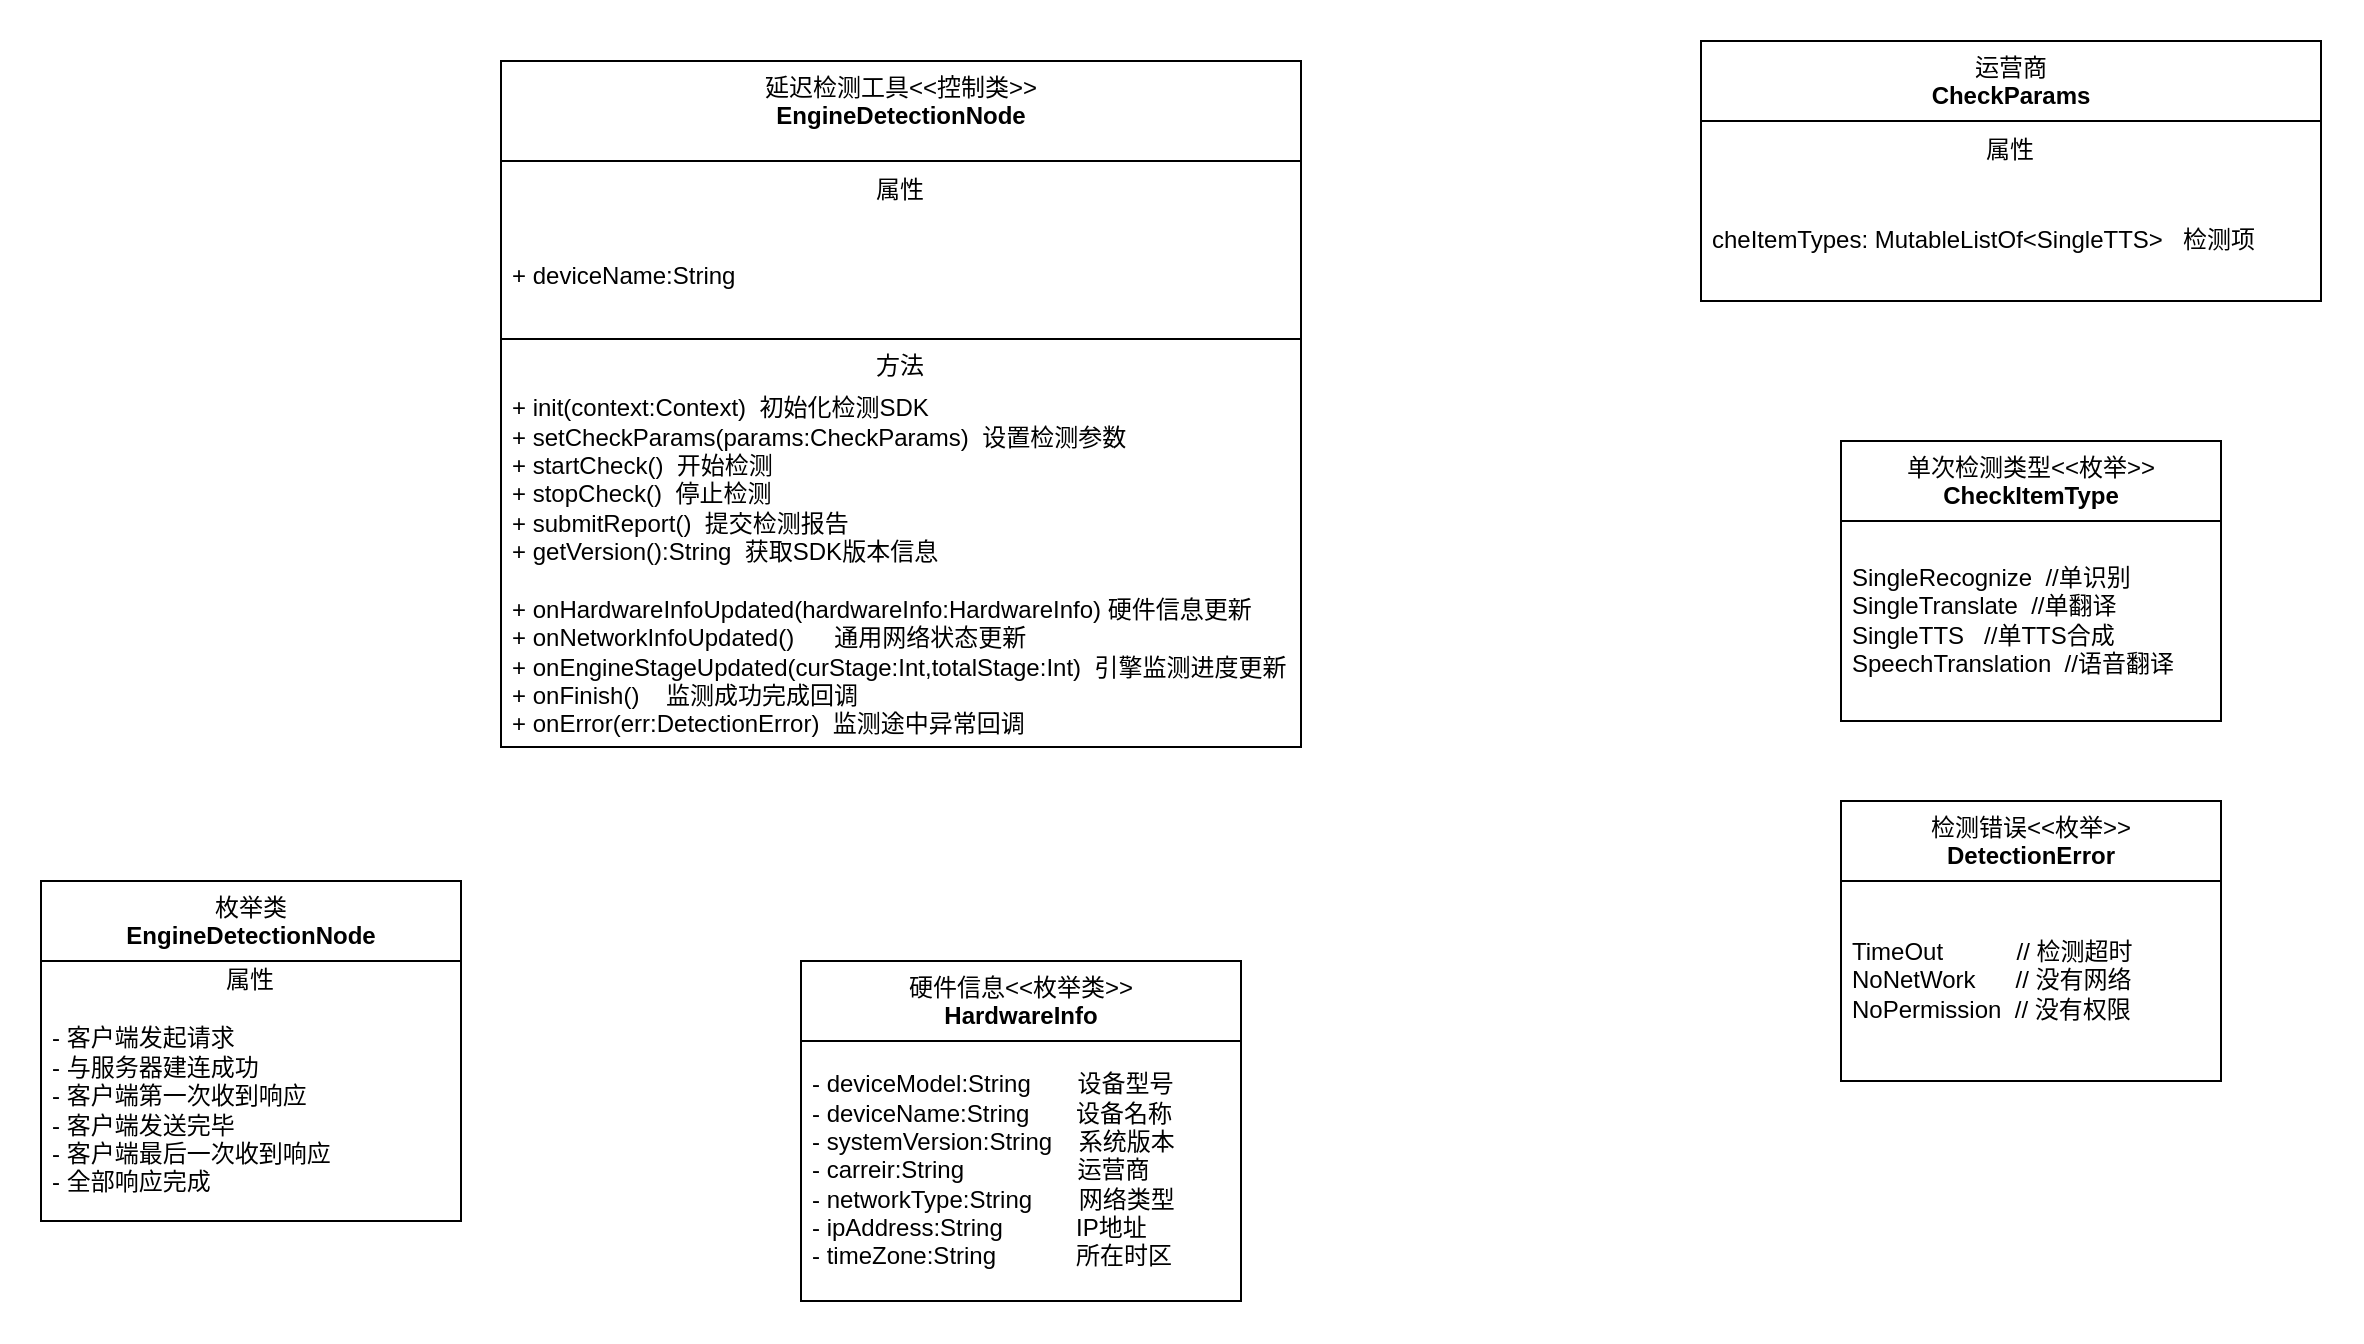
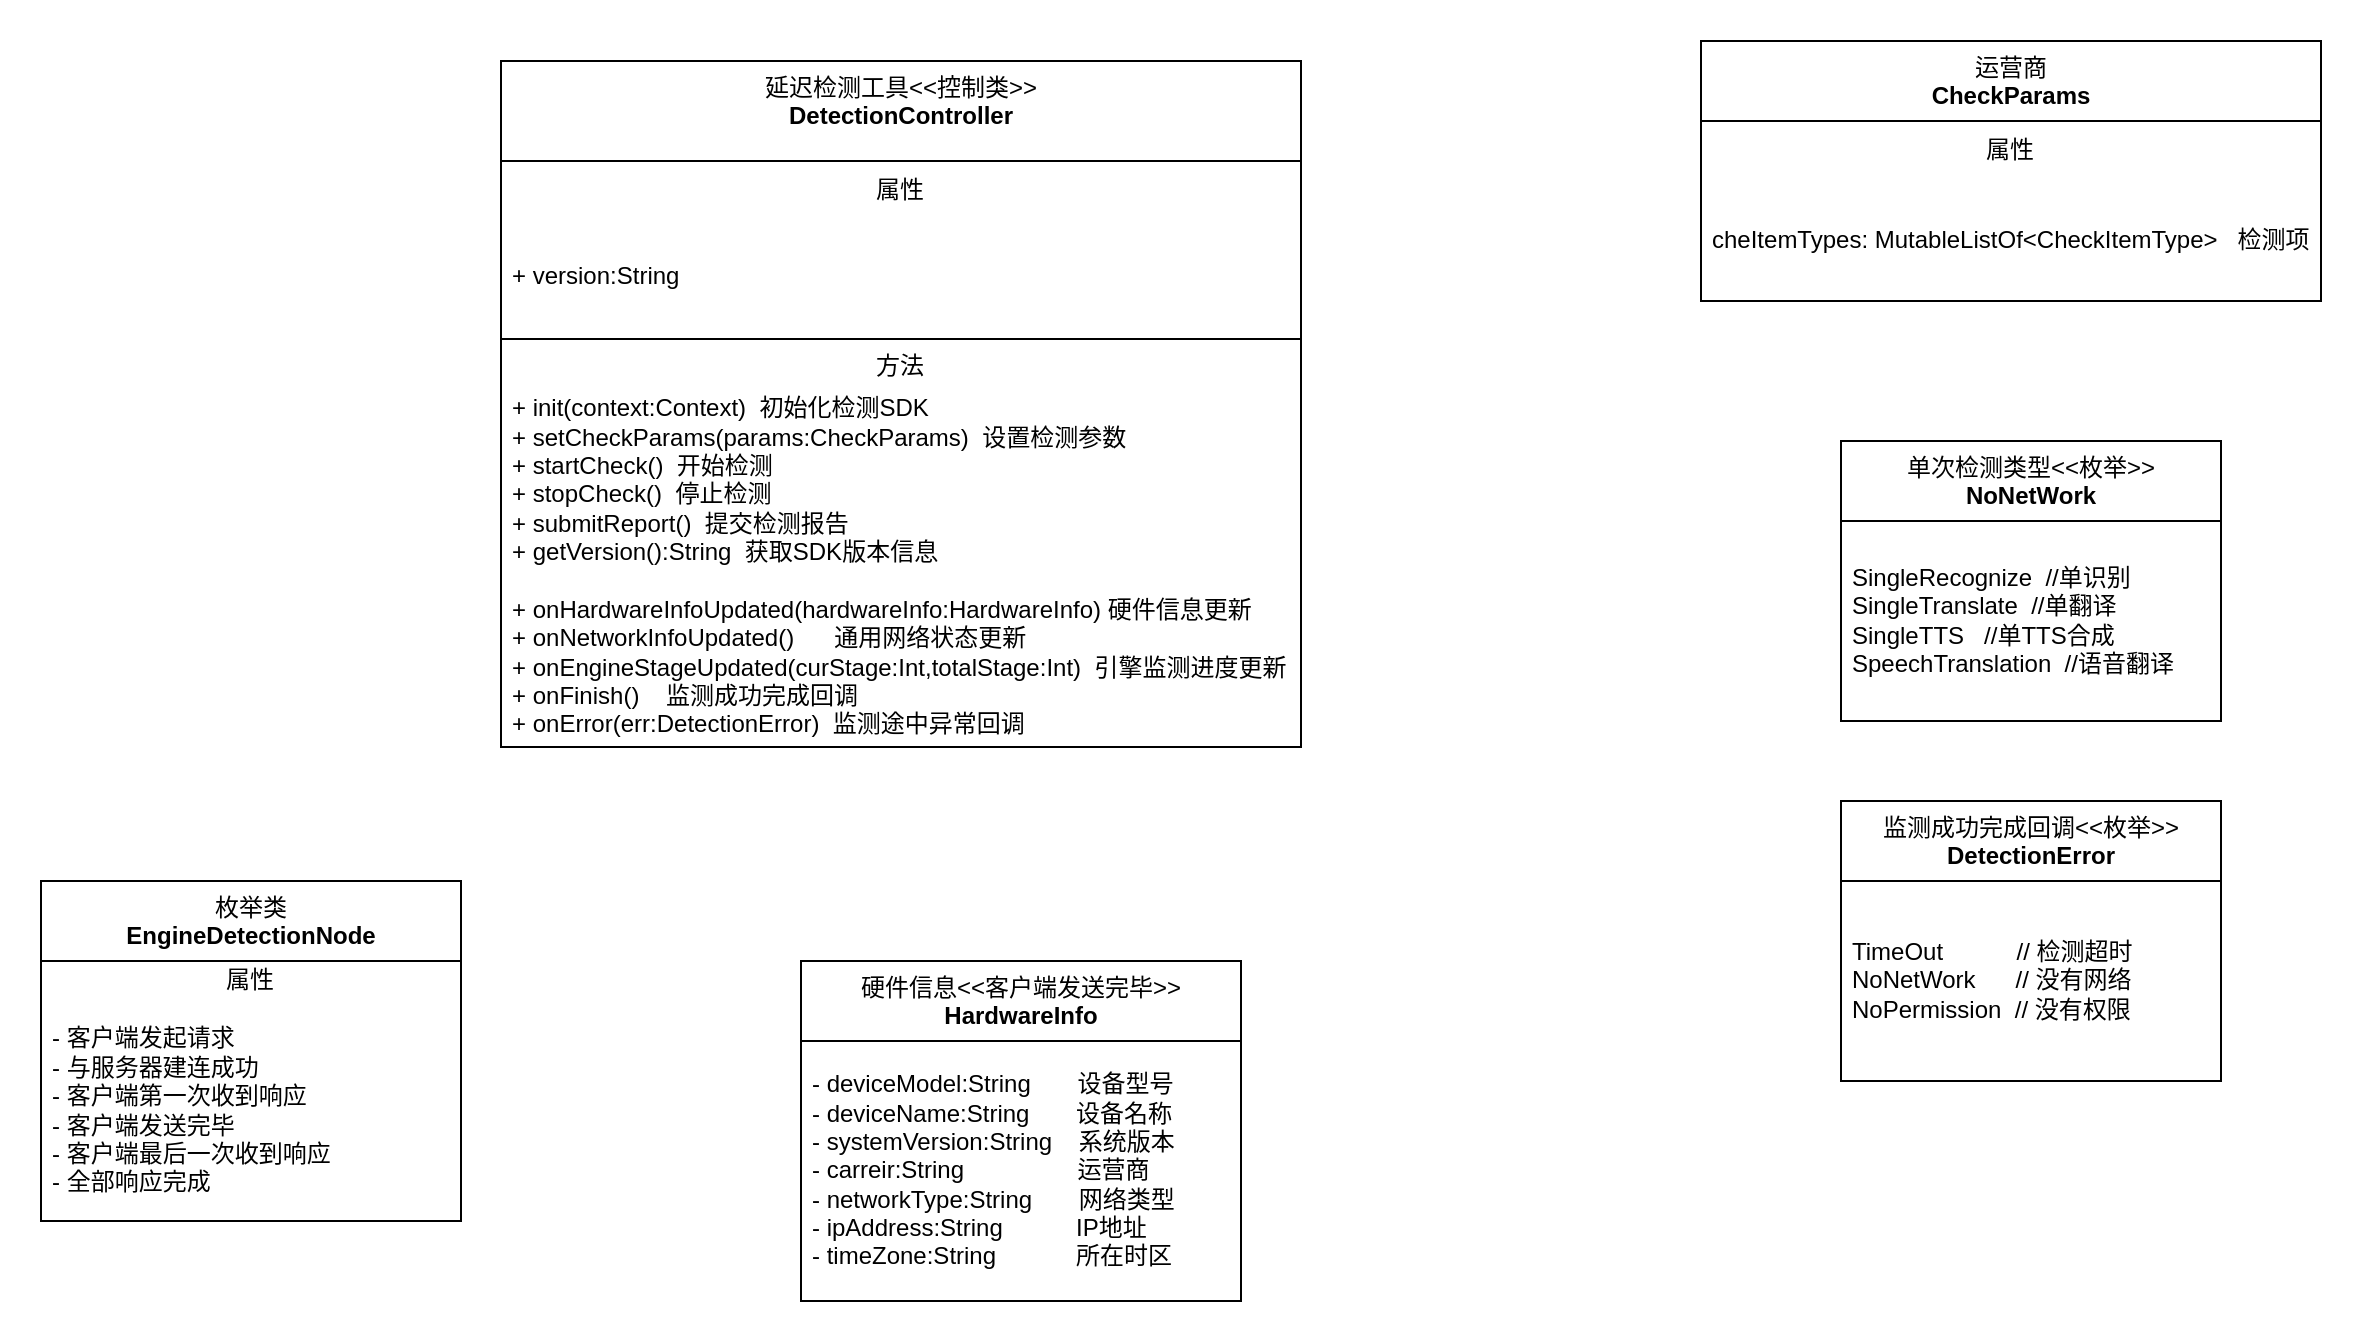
- <mxCell id="2" value="延迟检测工具&amp;lt;&amp;lt;控制类&amp;gt;&amp;gt;&lt;br&gt;&lt;b&gt;EngineDetectionNode&lt;/b&gt;" style="swimlane;fontStyle=0;align=center;verticalAlign=top;childLayout=stackLayout;horizontal=1;startSize=50;horizontalStack=0;resizeParent=1;resizeParentMax=0;resizeLast=0;collapsible=0;marginBottom=0;html=1;" vertex="1" parent="1"><mxGeometry x="250" y="30" width="400" height="343" as="geometry" /></mxCell>
+ <mxCell id="2" value="延迟检测工具&amp;lt;&amp;lt;控制类&amp;gt;&amp;gt;&lt;br&gt;&lt;b&gt;DetectionController&lt;/b&gt;" style="swimlane;fontStyle=0;align=center;verticalAlign=top;childLayout=stackLayout;horizontal=1;startSize=50;horizontalStack=0;resizeParent=1;resizeParentMax=0;resizeLast=0;collapsible=0;marginBottom=0;html=1;" vertex="1" parent="1"><mxGeometry x="250" y="30" width="400" height="343" as="geometry" /></mxCell>
- <mxCell id="15" value="cheItemTypes: MutableListOf&amp;lt;SingleTTS&amp;gt;&amp;nbsp; &amp;nbsp;检测项" style="text;html=1;strokeColor=none;fillColor=none;align=left;verticalAlign=middle;spacingLeft=4;spacingRight=4;overflow=hidden;rotatable=0;points=[[0,0.5],[1,0.5]];portConstraint=eastwest;" vertex="1" parent="13"><mxGeometry y="70" width="310" height="60" as="geometry" /></mxCell>
+ <mxCell id="15" value="cheItemTypes: MutableListOf&amp;lt;CheckItemType&amp;gt;&amp;nbsp; &amp;nbsp;检测项" style="text;html=1;strokeColor=none;fillColor=none;align=left;verticalAlign=middle;spacingLeft=4;spacingRight=4;overflow=hidden;rotatable=0;points=[[0,0.5],[1,0.5]];portConstraint=eastwest;" vertex="1" parent="13"><mxGeometry y="70" width="310" height="60" as="geometry" /></mxCell>
- <mxCell id="4" value="+ deviceName:String" style="text;html=1;strokeColor=none;fillColor=none;align=left;verticalAlign=middle;spacingLeft=4;spacingRight=4;overflow=hidden;rotatable=0;points=[[0,0.5],[1,0.5]];portConstraint=eastwest;" vertex="1" parent="2"><mxGeometry y="80" width="400" height="55" as="geometry" /></mxCell>
+ <mxCell id="4" value="+ version:String" style="text;html=1;strokeColor=none;fillColor=none;align=left;verticalAlign=middle;spacingLeft=4;spacingRight=4;overflow=hidden;rotatable=0;points=[[0,0.5],[1,0.5]];portConstraint=eastwest;" vertex="1" parent="2"><mxGeometry y="80" width="400" height="55" as="geometry" /></mxCell>
- <mxCell id="8" value="单次检测类型&amp;lt;&amp;lt;枚举&amp;gt;&amp;gt;&lt;br&gt;&lt;b&gt;CheckItemType&lt;/b&gt;" style="swimlane;fontStyle=0;align=center;verticalAlign=top;childLayout=stackLayout;horizontal=1;startSize=40;horizontalStack=0;resizeParent=1;resizeParentMax=0;resizeLast=0;collapsible=0;marginBottom=0;html=1;" vertex="1" parent="1"><mxGeometry x="920" y="220" width="190" height="140" as="geometry" /></mxCell>
+ <mxCell id="8" value="单次检测类型&amp;lt;&amp;lt;枚举&amp;gt;&amp;gt;&lt;br&gt;&lt;b&gt;NoNetWork&lt;/b&gt;" style="swimlane;fontStyle=0;align=center;verticalAlign=top;childLayout=stackLayout;horizontal=1;startSize=40;horizontalStack=0;resizeParent=1;resizeParentMax=0;resizeLast=0;collapsible=0;marginBottom=0;html=1;" vertex="1" parent="1"><mxGeometry x="920" y="220" width="190" height="140" as="geometry" /></mxCell>
- <mxCell id="16" value="检测错误&amp;lt;&amp;lt;枚举&amp;gt;&amp;gt;&lt;br&gt;&lt;b&gt;DetectionError&lt;/b&gt;" style="swimlane;fontStyle=0;align=center;verticalAlign=top;childLayout=stackLayout;horizontal=1;startSize=40;horizontalStack=0;resizeParent=1;resizeParentMax=0;resizeLast=0;collapsible=0;marginBottom=0;html=1;" vertex="1" parent="1"><mxGeometry x="920" y="400" width="190" height="140" as="geometry" /></mxCell>
+ <mxCell id="16" value="监测成功完成回调&amp;lt;&amp;lt;枚举&amp;gt;&amp;gt;&lt;br&gt;&lt;b&gt;DetectionError&lt;/b&gt;" style="swimlane;fontStyle=0;align=center;verticalAlign=top;childLayout=stackLayout;horizontal=1;startSize=40;horizontalStack=0;resizeParent=1;resizeParentMax=0;resizeLast=0;collapsible=0;marginBottom=0;html=1;" vertex="1" parent="1"><mxGeometry x="920" y="400" width="190" height="140" as="geometry" /></mxCell>
- <mxCell id="18" value="硬件信息&amp;lt;&amp;lt;枚举类&amp;gt;&amp;gt;&lt;br&gt;&lt;b&gt;HardwareInfo&lt;/b&gt;" style="swimlane;fontStyle=0;align=center;verticalAlign=top;childLayout=stackLayout;horizontal=1;startSize=40;horizontalStack=0;resizeParent=1;resizeParentMax=0;resizeLast=0;collapsible=0;marginBottom=0;html=1;" vertex="1" parent="1"><mxGeometry x="400" y="480" width="220" height="170" as="geometry" /></mxCell>
+ <mxCell id="18" value="硬件信息&amp;lt;&amp;lt;客户端发送完毕&amp;gt;&amp;gt;&lt;br&gt;&lt;b&gt;HardwareInfo&lt;/b&gt;" style="swimlane;fontStyle=0;align=center;verticalAlign=top;childLayout=stackLayout;horizontal=1;startSize=40;horizontalStack=0;resizeParent=1;resizeParentMax=0;resizeLast=0;collapsible=0;marginBottom=0;html=1;" vertex="1" parent="1"><mxGeometry x="400" y="480" width="220" height="170" as="geometry" /></mxCell>
